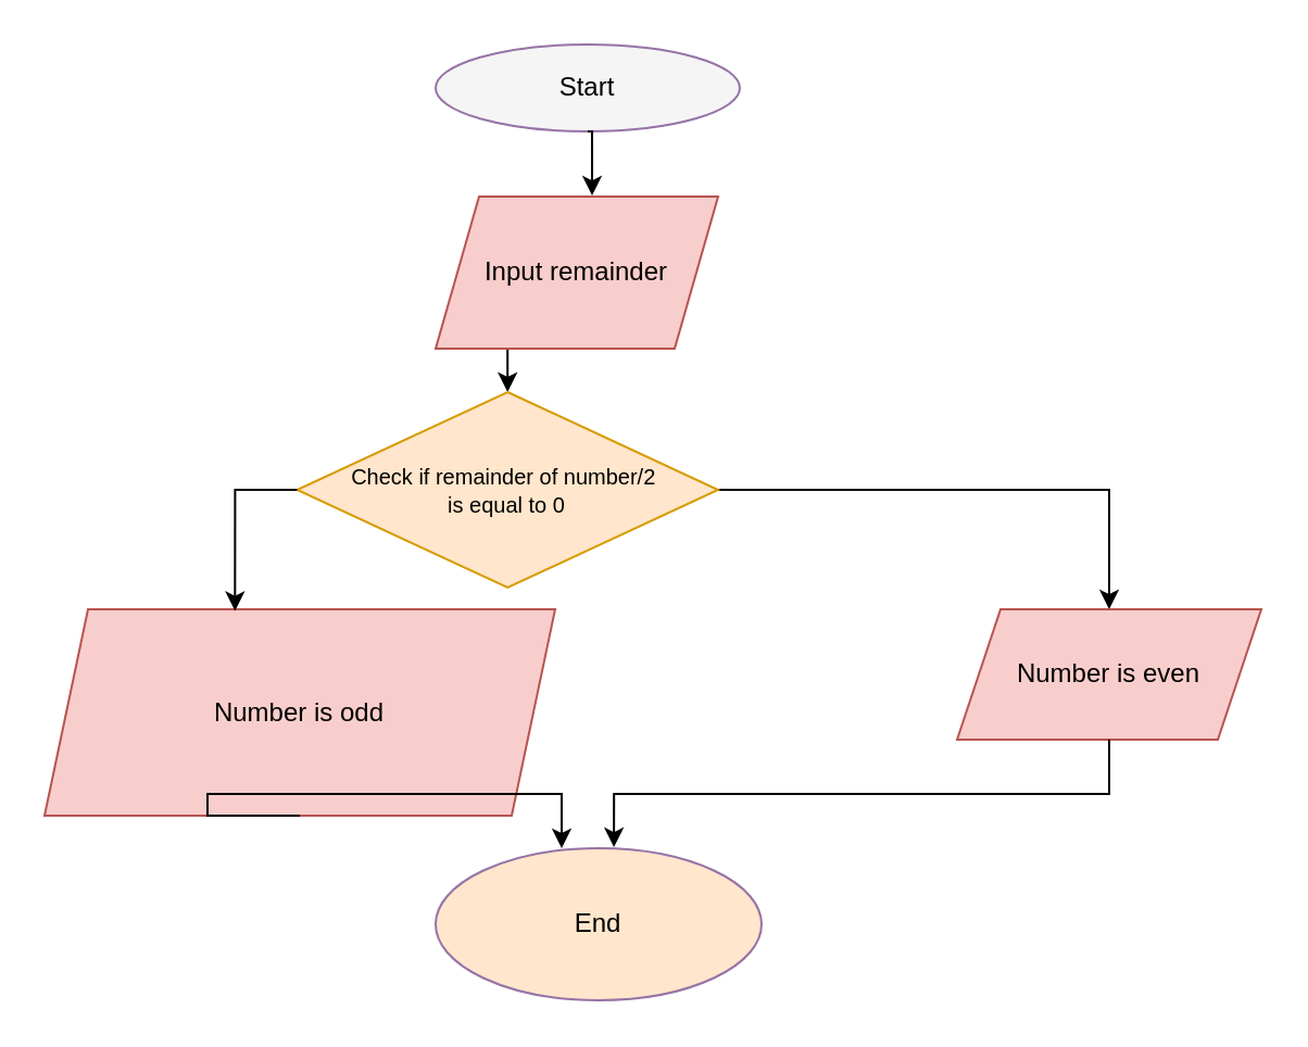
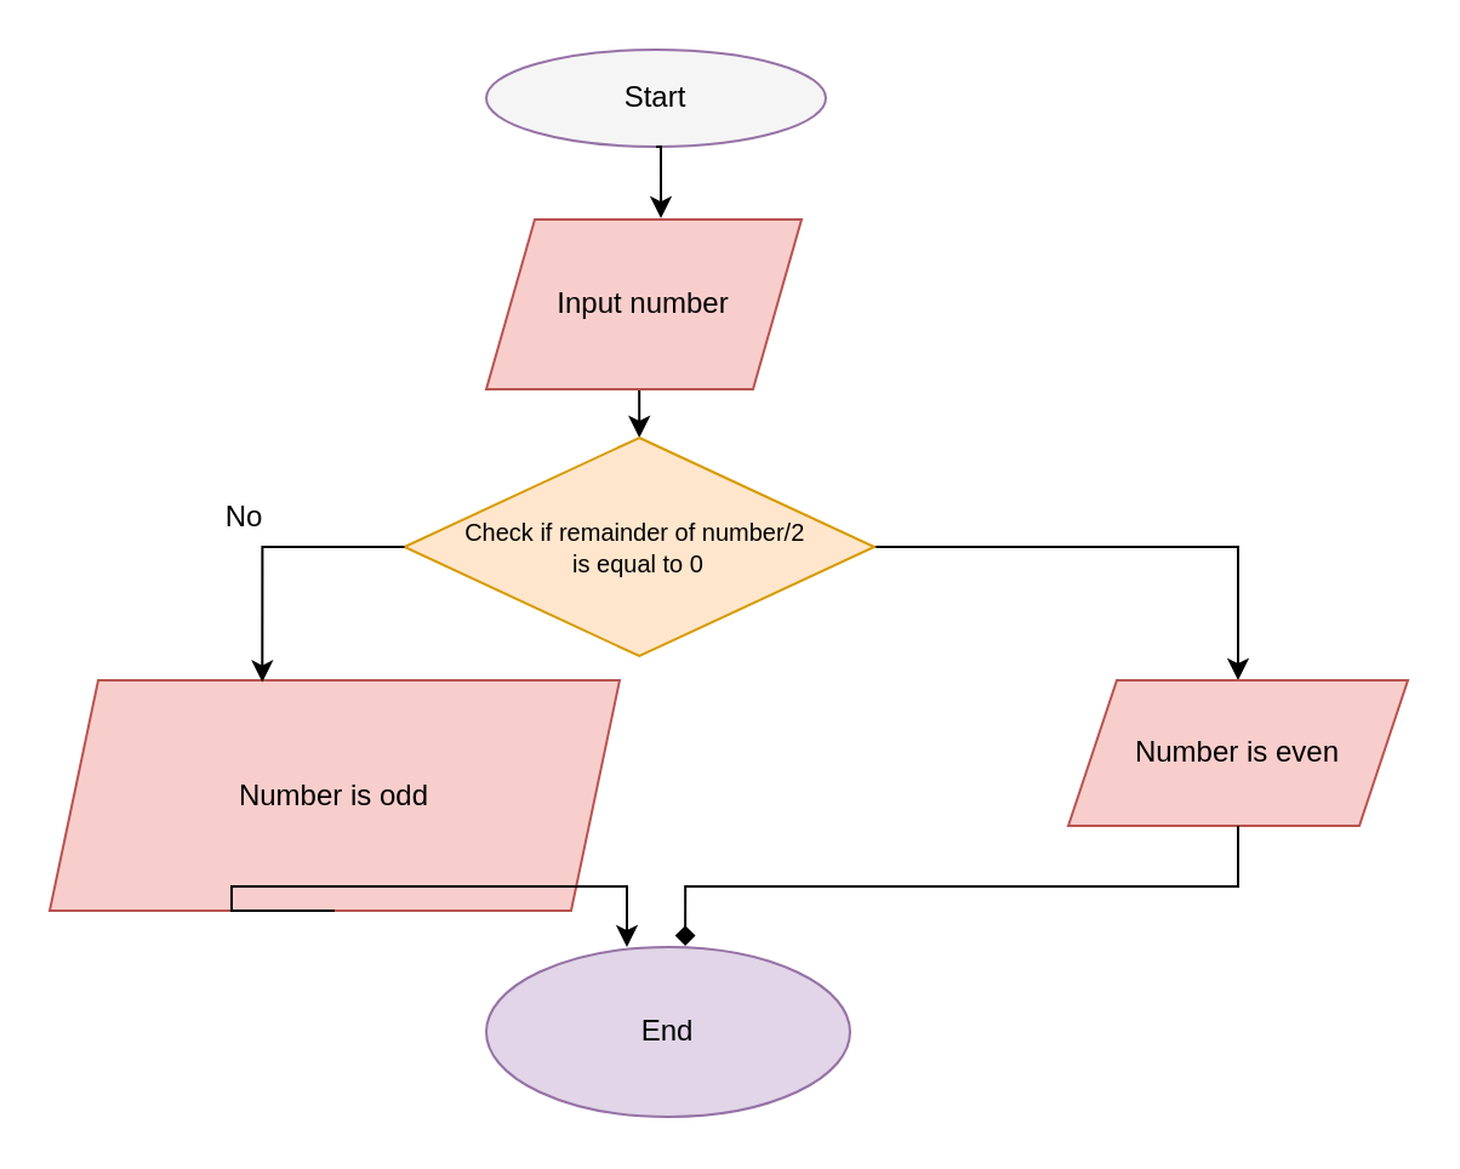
- <mxCell id="4" value="Input remainder" style="shape=parallelogram;perimeter=parallelogramPerimeter;whiteSpace=wrap;html=1;fixedSize=1;fillColor=#f8cecc;strokeColor=#b85450;" vertex="1" parent="1"><mxGeometry x="200" y="90" width="130" height="70" as="geometry" /></mxCell>
+ <mxCell id="4" value="Input number" style="shape=parallelogram;perimeter=parallelogramPerimeter;whiteSpace=wrap;html=1;fixedSize=1;fillColor=#f8cecc;strokeColor=#b85450;" vertex="1" parent="1"><mxGeometry x="200" y="90" width="130" height="70" as="geometry" /></mxCell>
+ <mxCell id="8" value="No" style="text;html=1;align=center;verticalAlign=middle;resizable=0;points=[];autosize=1;strokeColor=none;fillColor=none;" vertex="1" parent="1"><mxGeometry x="79.5" y="198" width="40" height="30" as="geometry" /></mxCell>
- <mxCell id="6" value="&lt;font style=&quot;font-size: 10px;&quot;&gt;Check if remainder of number/2&amp;nbsp;&lt;/font&gt;&lt;div style=&quot;font-size: 10px;&quot;&gt;&lt;font style=&quot;font-size: 10px;&quot;&gt;is equal to 0&lt;/font&gt;&lt;/div&gt;" style="rhombus;whiteSpace=wrap;html=1;fillColor=#ffe6cc;strokeColor=#d79b00;" vertex="1" parent="1"><mxGeometry x="136.25" y="180" width="193.75" height="90" as="geometry" /></mxCell>
+ <mxCell id="6" value="&lt;font style=&quot;font-size: 10px;&quot;&gt;Check if remainder of number/2&amp;nbsp;&lt;/font&gt;&lt;div style=&quot;font-size: 10px;&quot;&gt;&lt;font style=&quot;font-size: 10px;&quot;&gt;is equal to 0&lt;/font&gt;&lt;/div&gt;" style="rhombus;whiteSpace=wrap;html=1;fillColor=#ffe6cc;strokeColor=#d79b00;" vertex="1" parent="1"><mxGeometry x="166.25" y="180" width="193.75" height="90" as="geometry" /></mxCell>
- <mxCell id="12" style="edgeStyle=orthogonalEdgeStyle;rounded=0;orthogonalLoop=1;jettySize=auto;html=1;exitX=0.5;exitY=1;exitDx=0;exitDy=0;entryX=0.547;entryY=-0.007;entryDx=0;entryDy=0;entryPerimeter=0;" edge="1" parent="1" source="7" target="11"><mxGeometry relative="1" as="geometry" /></mxCell>
+ <mxCell id="12" style="edgeStyle=orthogonalEdgeStyle;rounded=0;orthogonalLoop=1;jettySize=auto;html=1;exitX=0.5;exitY=1;exitDx=0;exitDy=0;entryX=0.547;entryY=-0.007;entryDx=0;entryDy=0;entryPerimeter=0;endArrow=diamond;" edge="1" parent="1" source="7" target="11"><mxGeometry relative="1" as="geometry" /></mxCell>
- <mxCell id="11" value="End" style="ellipse;whiteSpace=wrap;html=1;fillColor=#ffe6cc;strokeColor=#9673a6;" vertex="1" parent="1"><mxGeometry x="200" y="390" width="150" height="70" as="geometry" /></mxCell>
+ <mxCell id="11" value="End" style="ellipse;whiteSpace=wrap;html=1;fillColor=#e1d5e7;strokeColor=#9673a6;" vertex="1" parent="1"><mxGeometry x="200" y="390" width="150" height="70" as="geometry" /></mxCell>
